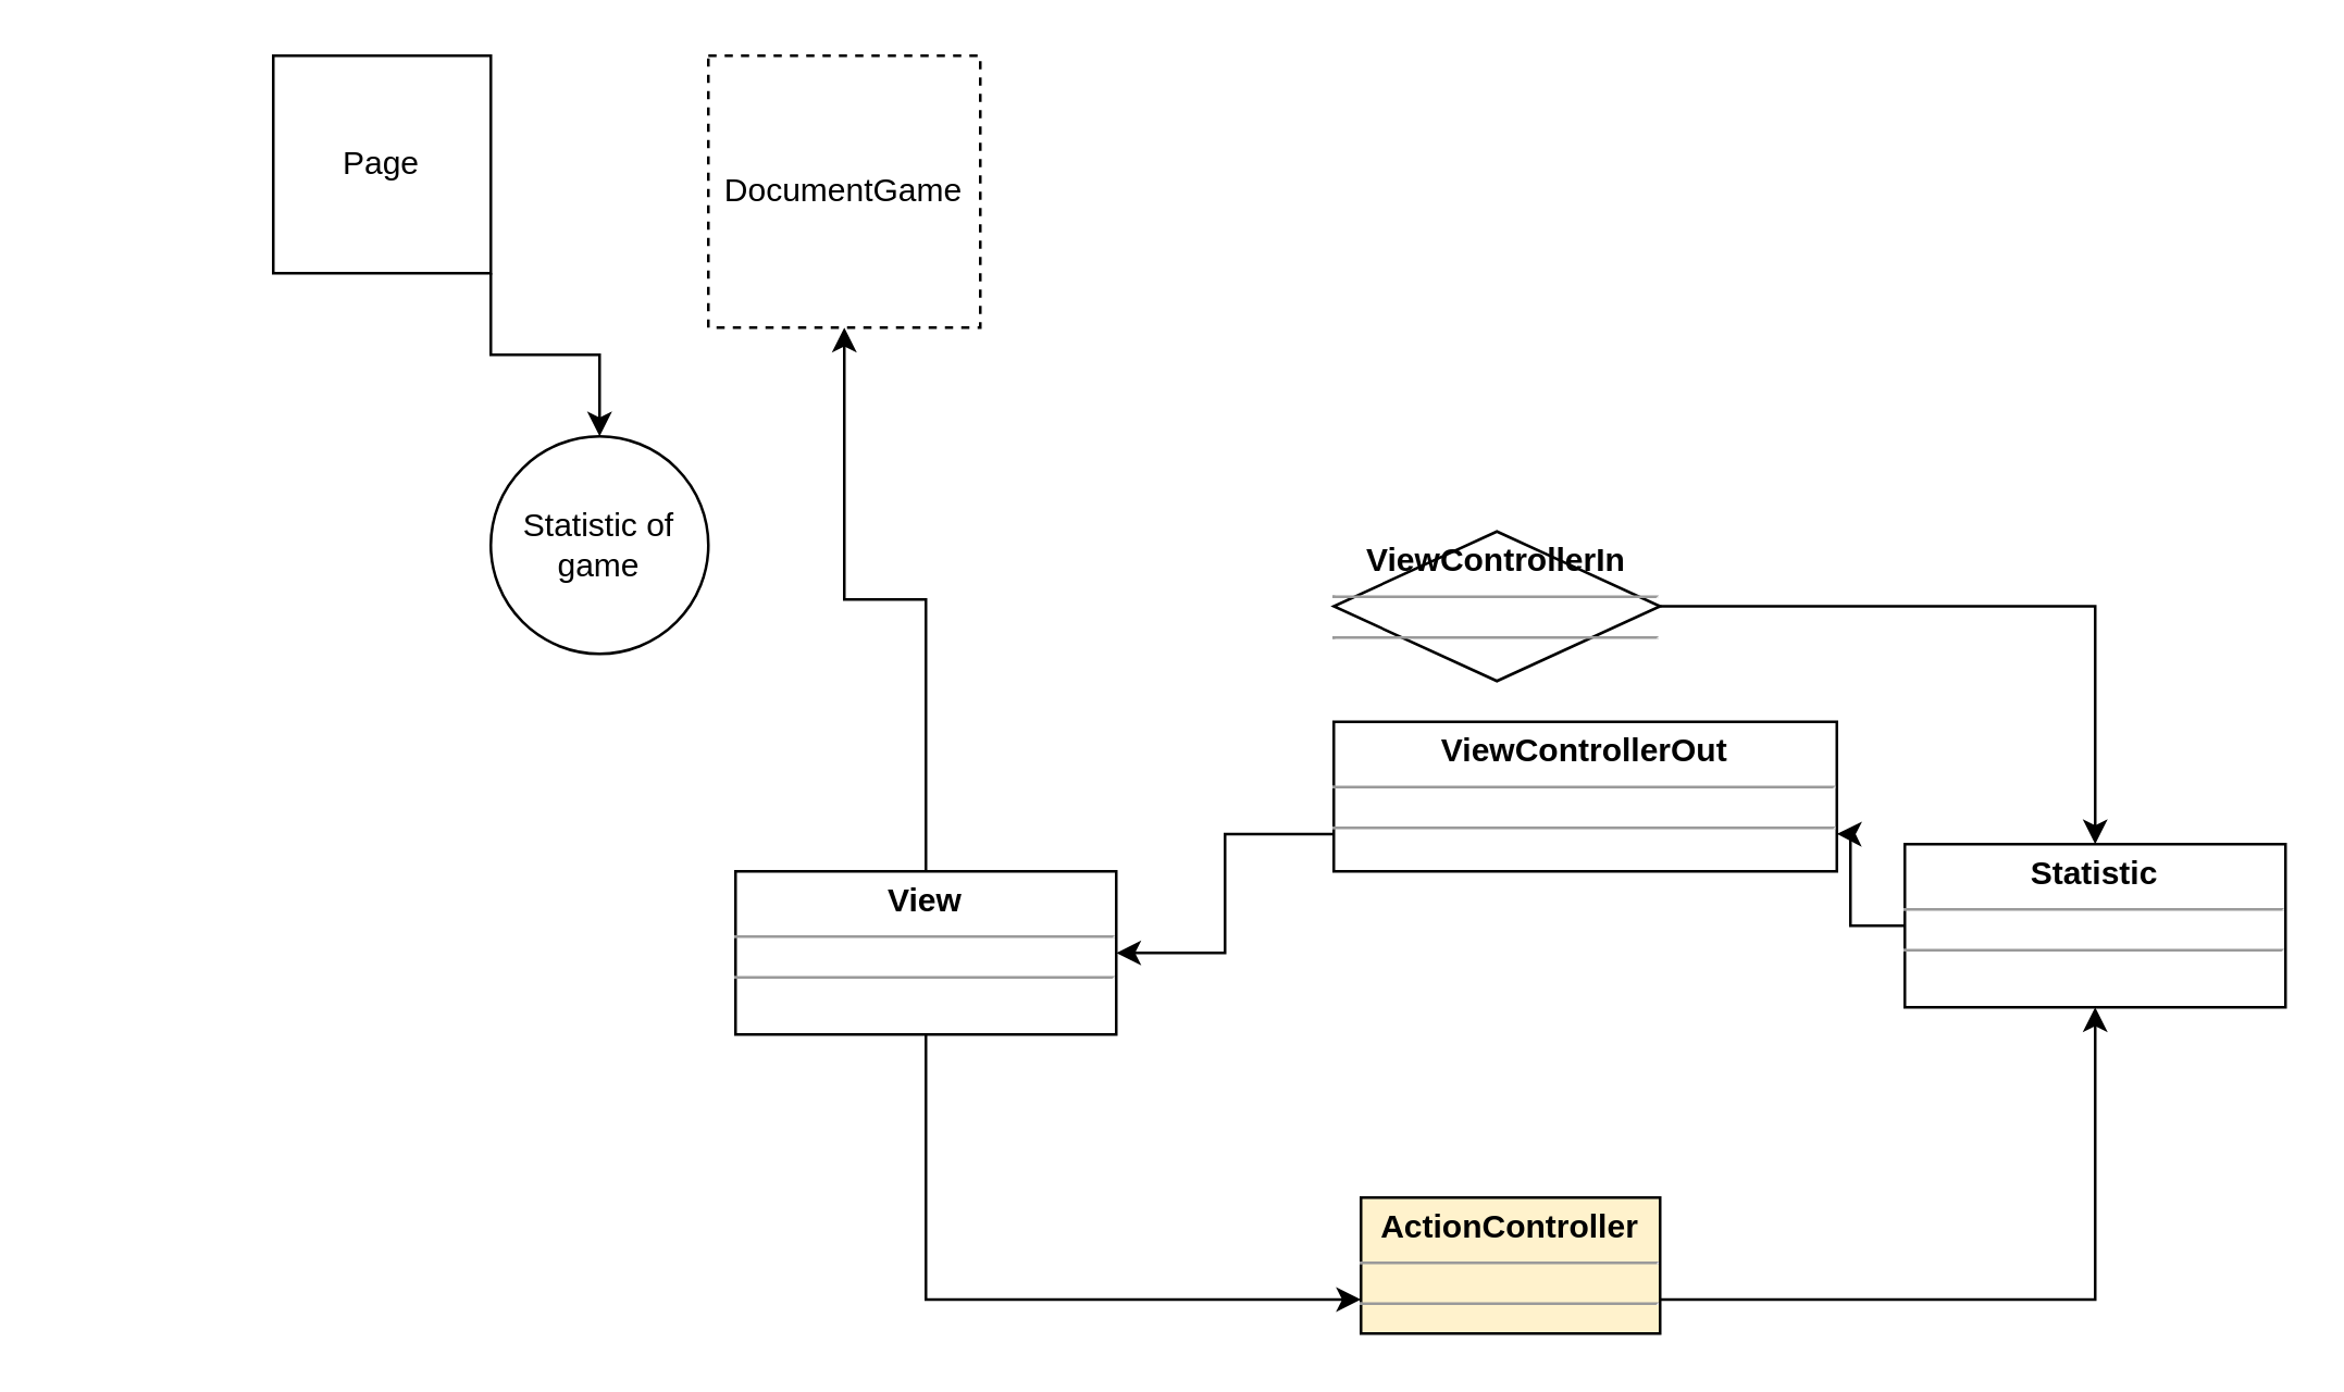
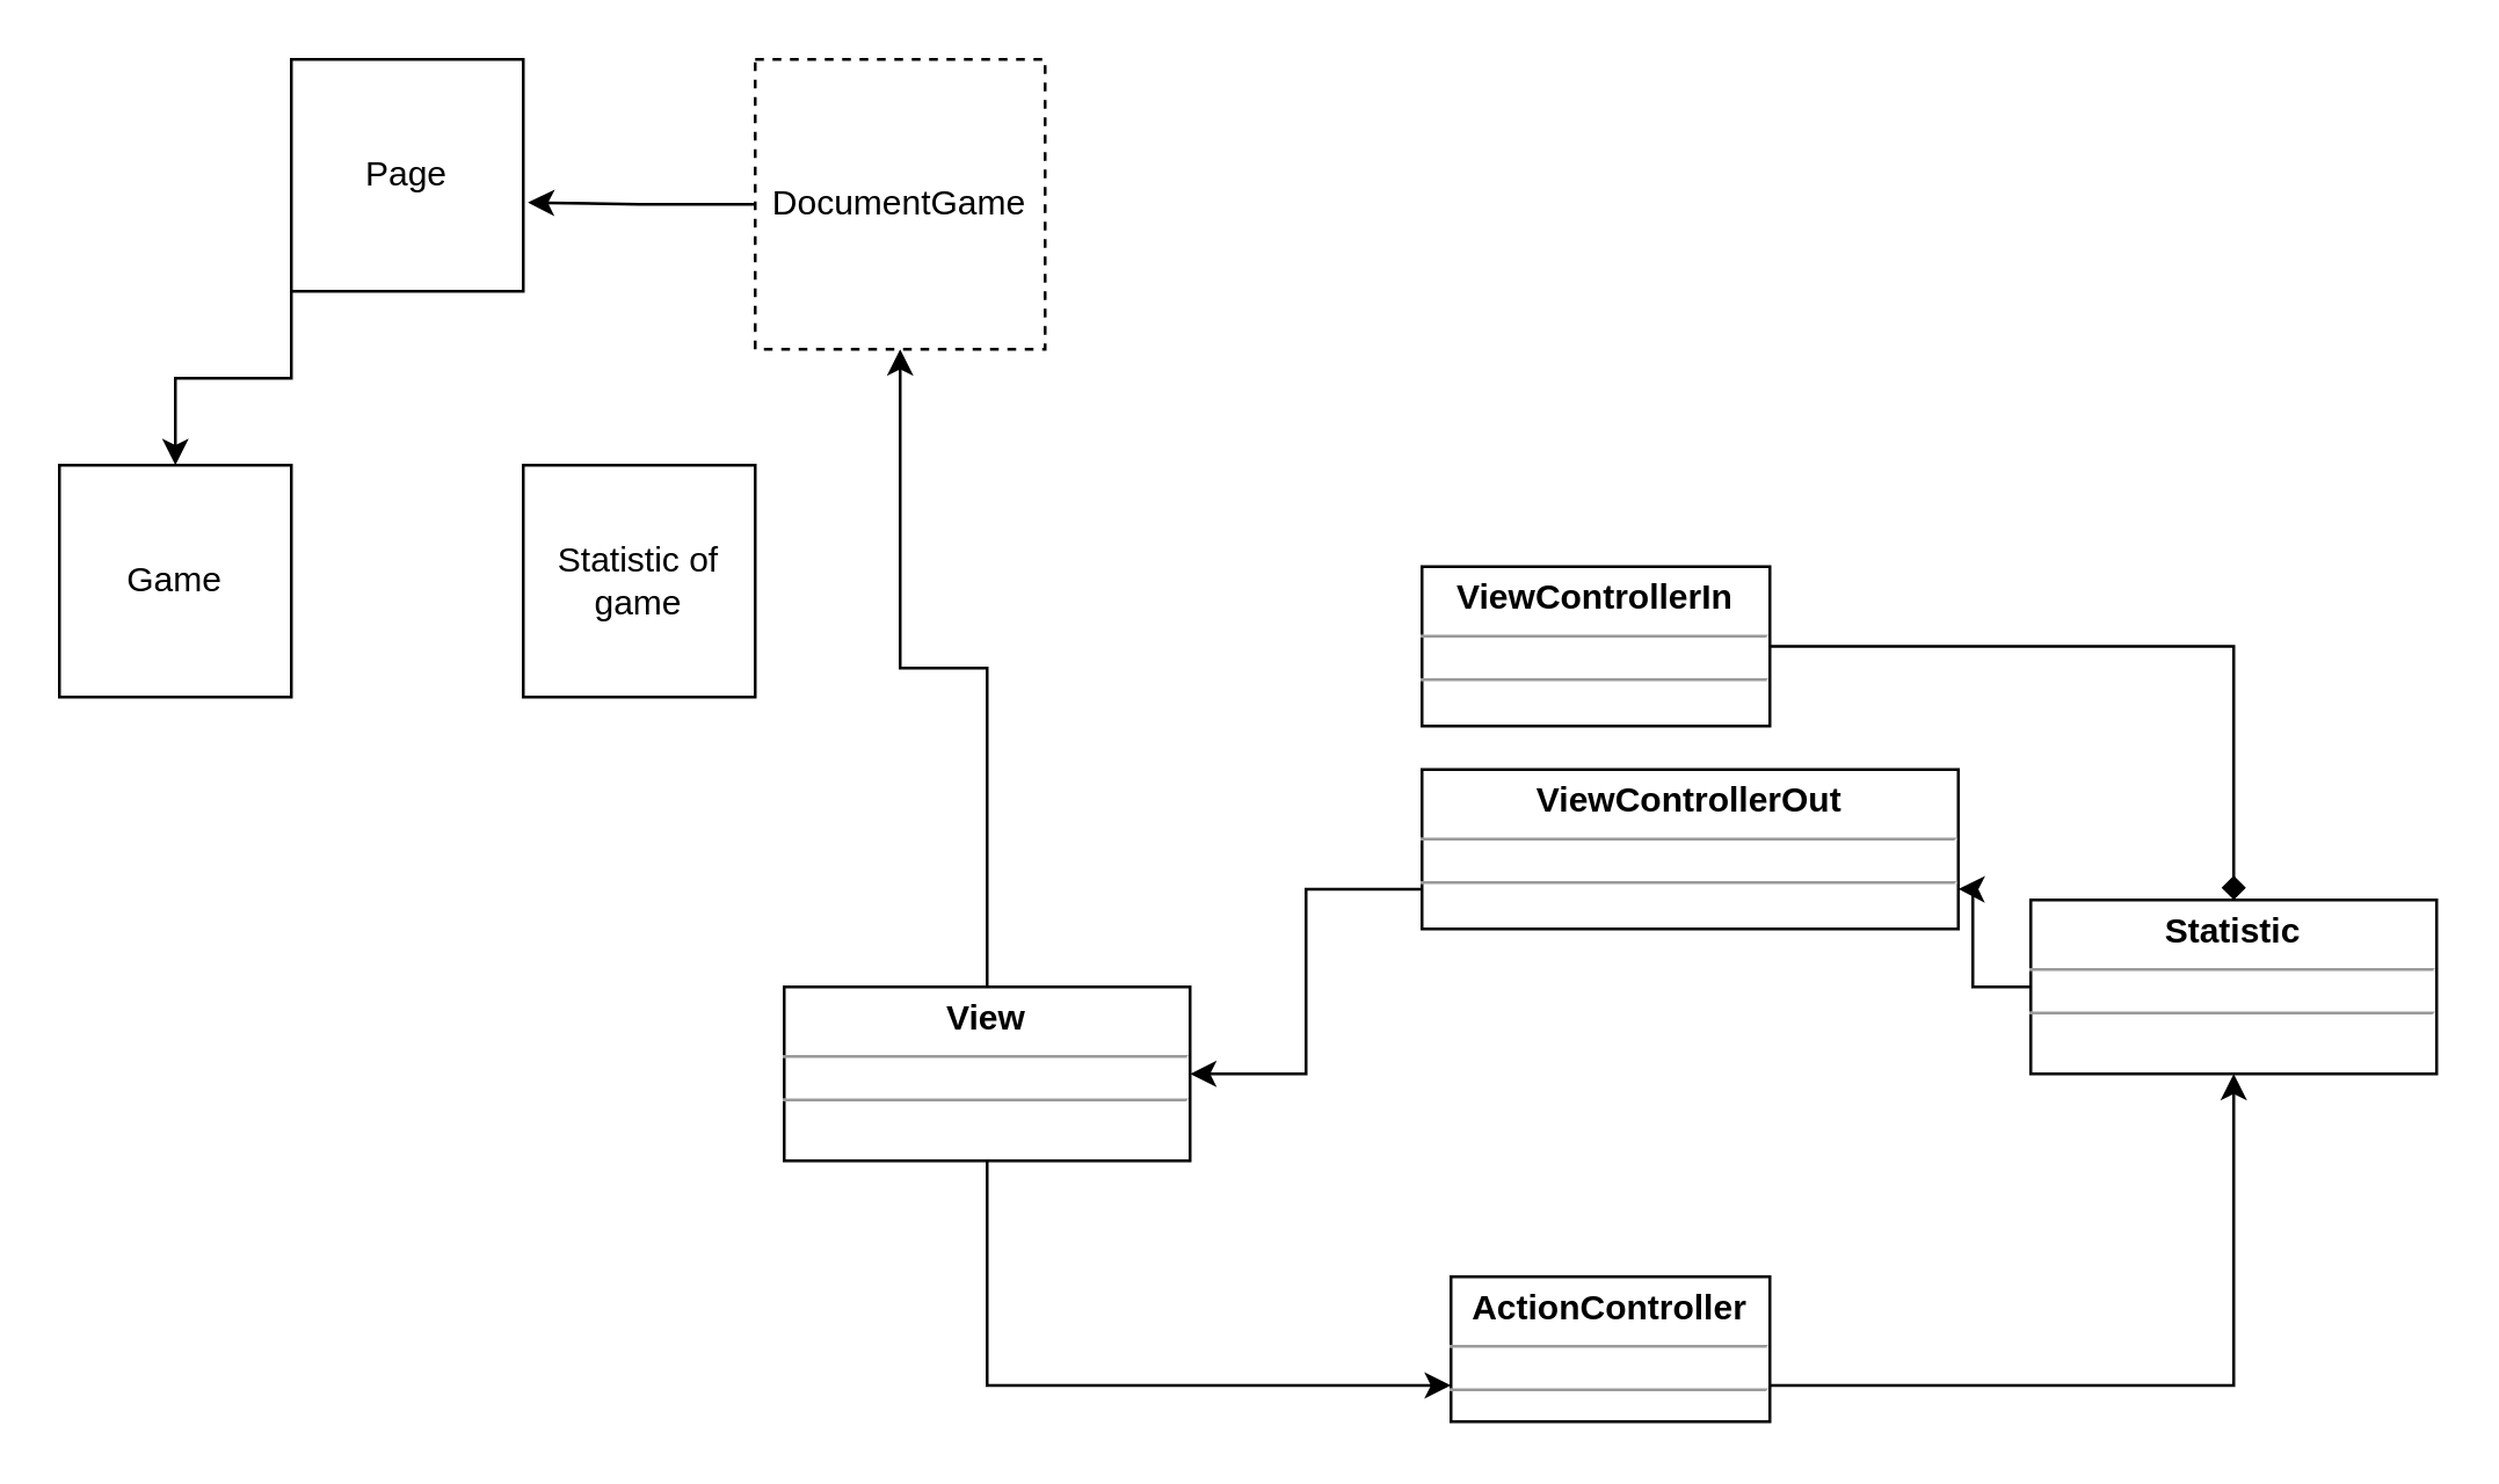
+ <mxCell id="14" style="edgeStyle=orthogonalEdgeStyle;rounded=0;orthogonalLoop=1;jettySize=auto;html=1;entryX=1.02;entryY=0.617;entryDx=0;entryDy=0;entryPerimeter=0;" parent="1" source="15" target="4" edge="1"><mxGeometry relative="1" as="geometry" /></mxCell>
+ <mxCell id="2" style="edgeStyle=orthogonalEdgeStyle;rounded=0;orthogonalLoop=1;jettySize=auto;html=1;exitX=0;exitY=1;exitDx=0;exitDy=0;entryX=0.5;entryY=0;entryDx=0;entryDy=0;" parent="1" source="4" target="5" edge="1"><mxGeometry relative="1" as="geometry" /></mxCell>
- <mxCell id="3" style="edgeStyle=orthogonalEdgeStyle;rounded=0;orthogonalLoop=1;jettySize=auto;html=1;exitX=1;exitY=1;exitDx=0;exitDy=0;entryX=0.5;entryY=0;entryDx=0;entryDy=0;" parent="1" source="4" target="6" edge="1"><mxGeometry relative="1" as="geometry" /></mxCell>
+ <mxCell id="5" value="Game" style="whiteSpace=wrap;html=1;aspect=fixed;" parent="1" vertex="1"><mxGeometry y="160" width="80" height="80" as="geometry" x="20" /></mxCell>
- <mxCell id="6" value="Statistic of game" style="ellipse;whiteSpace=wrap;html=1;aspect=fixed;" parent="1" vertex="1"><mxGeometry x="180" y="160" width="80" height="80" as="geometry" /></mxCell>
+ <mxCell id="6" value="Statistic of game" style="whiteSpace=wrap;html=1;aspect=fixed;" parent="1" vertex="1"><mxGeometry x="180" y="160" width="80" height="80" as="geometry" /></mxCell>
- <mxCell id="10" value="&lt;p style=&quot;margin:0px;margin-top:4px;text-align:center;&quot;&gt;&lt;b&gt;ViewControllerIn&lt;/b&gt;&lt;/p&gt;&lt;hr size=&quot;1&quot;&gt;&lt;div style=&quot;height:2px;&quot;&gt;&lt;/div&gt;&lt;hr size=&quot;1&quot;&gt;&lt;div style=&quot;height:2px;&quot;&gt;&lt;/div&gt;" style="rhombus;verticalAlign=top;align=left;overflow=fill;fontSize=12;fontFamily=Helvetica;html=1;whiteSpace=wrap;" parent="1" vertex="1"><mxGeometry x="490" y="195" width="120" height="55" as="geometry" /></mxCell>
+ <mxCell id="10" value="&lt;p style=&quot;margin:0px;margin-top:4px;text-align:center;&quot;&gt;&lt;b&gt;ViewControllerIn&lt;/b&gt;&lt;/p&gt;&lt;hr size=&quot;1&quot;&gt;&lt;div style=&quot;height:2px;&quot;&gt;&lt;/div&gt;&lt;hr size=&quot;1&quot;&gt;&lt;div style=&quot;height:2px;&quot;&gt;&lt;/div&gt;" style="verticalAlign=top;align=left;overflow=fill;fontSize=12;fontFamily=Helvetica;html=1;whiteSpace=wrap;" parent="1" vertex="1"><mxGeometry x="490" y="195" width="120" height="55" as="geometry" /></mxCell>
- <mxCell id="9" style="edgeStyle=orthogonalEdgeStyle;rounded=0;orthogonalLoop=1;jettySize=auto;html=1;exitX=1;exitY=0.5;exitDx=0;exitDy=0;entryX=0.5;entryY=0;entryDx=0;entryDy=0;" edge="1" parent="1" source="10" target="8"><mxGeometry relative="1" as="geometry" /></mxCell>
+ <mxCell id="9" style="edgeStyle=orthogonalEdgeStyle;rounded=0;orthogonalLoop=1;jettySize=auto;html=1;exitX=1;exitY=0.5;exitDx=0;exitDy=0;entryX=0.5;entryY=0;entryDx=0;entryDy=0;endArrow=diamond;" edge="1" parent="1" source="10" target="8"><mxGeometry relative="1" as="geometry" /></mxCell>
- <mxCell id="13" value="&lt;p style=&quot;margin:0px;margin-top:4px;text-align:center;&quot;&gt;&lt;b&gt;View&lt;/b&gt;&lt;/p&gt;&lt;hr size=&quot;1&quot;&gt;&lt;div style=&quot;height:2px;&quot;&gt;&lt;/div&gt;&lt;hr size=&quot;1&quot;&gt;&lt;div style=&quot;height:2px;&quot;&gt;&lt;/div&gt;" style="verticalAlign=top;align=left;overflow=fill;fontSize=12;fontFamily=Helvetica;html=1;whiteSpace=wrap;" parent="1" vertex="1"><mxGeometry x="270" y="320" width="140" height="60" as="geometry" /></mxCell>
+ <mxCell id="13" value="&lt;p style=&quot;margin:0px;margin-top:4px;text-align:center;&quot;&gt;&lt;b&gt;View&lt;/b&gt;&lt;/p&gt;&lt;hr size=&quot;1&quot;&gt;&lt;div style=&quot;height:2px;&quot;&gt;&lt;/div&gt;&lt;hr size=&quot;1&quot;&gt;&lt;div style=&quot;height:2px;&quot;&gt;&lt;/div&gt;" style="verticalAlign=top;align=left;overflow=fill;fontSize=12;fontFamily=Helvetica;html=1;whiteSpace=wrap;" parent="1" vertex="1"><mxGeometry x="270" y="340" width="140" height="60" as="geometry" /></mxCell>
- <mxCell id="17" value="&lt;p style=&quot;margin:0px;margin-top:4px;text-align:center;&quot;&gt;&lt;b&gt;ActionController&lt;/b&gt;&lt;/p&gt;&lt;hr size=&quot;1&quot;&gt;&lt;div style=&quot;height:2px;&quot;&gt;&lt;/div&gt;&lt;hr size=&quot;1&quot;&gt;&lt;div style=&quot;height:2px;&quot;&gt;&lt;/div&gt;" style="verticalAlign=top;align=left;overflow=fill;fontSize=12;fontFamily=Helvetica;html=1;whiteSpace=wrap;fillColor=#fff2cc;" parent="1" vertex="1"><mxGeometry x="500" y="440" width="110" height="50" as="geometry" /></mxCell>
+ <mxCell id="17" value="&lt;p style=&quot;margin:0px;margin-top:4px;text-align:center;&quot;&gt;&lt;b&gt;ActionController&lt;/b&gt;&lt;/p&gt;&lt;hr size=&quot;1&quot;&gt;&lt;div style=&quot;height:2px;&quot;&gt;&lt;/div&gt;&lt;hr size=&quot;1&quot;&gt;&lt;div style=&quot;height:2px;&quot;&gt;&lt;/div&gt;" style="verticalAlign=top;align=left;overflow=fill;fontSize=12;fontFamily=Helvetica;html=1;whiteSpace=wrap;" parent="1" vertex="1"><mxGeometry x="500" y="440" width="110" height="50" as="geometry" /></mxCell>
